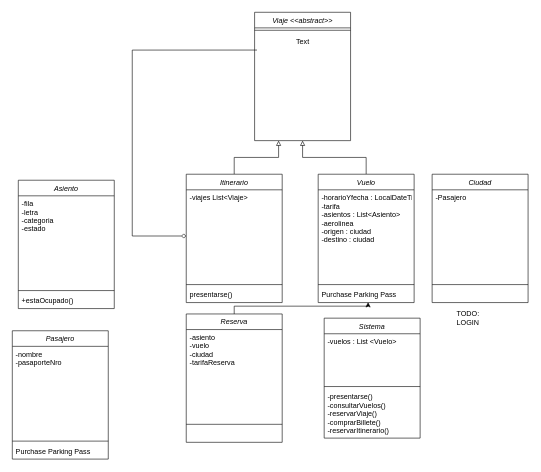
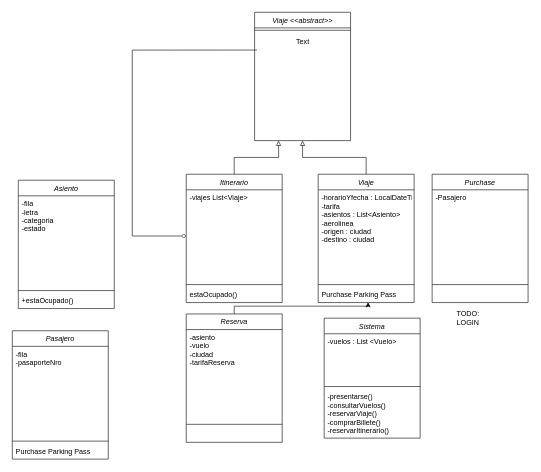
- <mxCell id="3" value="Vuelo" style="swimlane;fontStyle=2;align=center;verticalAlign=top;childLayout=stackLayout;horizontal=1;startSize=26;horizontalStack=0;resizeParent=1;resizeLast=0;collapsible=1;marginBottom=0;rounded=0;shadow=0;strokeWidth=1;" vertex="1" parent="1"><mxGeometry x="530" y="290" width="160" height="214" as="geometry"><mxRectangle x="230" y="140" width="160" height="26" as="alternateBounds" /></mxGeometry></mxCell>
+ <mxCell id="3" value="Viaje" style="swimlane;fontStyle=2;align=center;verticalAlign=top;childLayout=stackLayout;horizontal=1;startSize=26;horizontalStack=0;resizeParent=1;resizeLast=0;collapsible=1;marginBottom=0;rounded=0;shadow=0;strokeWidth=1;" vertex="1" parent="1"><mxGeometry x="530" y="290" width="160" height="214" as="geometry"><mxRectangle x="230" y="140" width="160" height="26" as="alternateBounds" /></mxGeometry></mxCell>
- <mxCell id="26" value="Ciudad" style="swimlane;fontStyle=2;align=center;verticalAlign=top;childLayout=stackLayout;horizontal=1;startSize=26;horizontalStack=0;resizeParent=1;resizeLast=0;collapsible=1;marginBottom=0;rounded=0;shadow=0;strokeWidth=1;" vertex="1" parent="1"><mxGeometry x="720" y="290" width="160" height="214" as="geometry"><mxRectangle x="230" y="140" width="160" height="26" as="alternateBounds" /></mxGeometry></mxCell>
+ <mxCell id="26" value="Purchase" style="swimlane;fontStyle=2;align=center;verticalAlign=top;childLayout=stackLayout;horizontal=1;startSize=26;horizontalStack=0;resizeParent=1;resizeLast=0;collapsible=1;marginBottom=0;rounded=0;shadow=0;strokeWidth=1;" vertex="1" parent="1"><mxGeometry x="720" y="290" width="160" height="214" as="geometry"><mxRectangle x="230" y="140" width="160" height="26" as="alternateBounds" /></mxGeometry></mxCell>
- <mxCell id="33" value="presentarse()" style="text;align=left;verticalAlign=top;spacingLeft=4;spacingRight=4;overflow=hidden;rotatable=0;points=[[0,0.5],[1,0.5]];portConstraint=eastwest;" vertex="1" parent="30"><mxGeometry y="188" width="160" height="26" as="geometry" /></mxCell>
+ <mxCell id="33" value="estaOcupado()" style="text;align=left;verticalAlign=top;spacingLeft=4;spacingRight=4;overflow=hidden;rotatable=0;points=[[0,0.5],[1,0.5]];portConstraint=eastwest;" vertex="1" parent="30"><mxGeometry y="188" width="160" height="26" as="geometry" /></mxCell>
- <mxCell id="13" value="-nombre&#10;-pasaporteNro" style="text;align=left;verticalAlign=top;spacingLeft=4;spacingRight=4;overflow=hidden;rotatable=0;points=[[0,0.5],[1,0.5]];portConstraint=eastwest;" vertex="1" parent="12"><mxGeometry y="26" width="160" height="154" as="geometry" /></mxCell>
+ <mxCell id="13" value="-fila&#10;-pasaporteNro" style="text;align=left;verticalAlign=top;spacingLeft=4;spacingRight=4;overflow=hidden;rotatable=0;points=[[0,0.5],[1,0.5]];portConstraint=eastwest;" vertex="1" parent="12"><mxGeometry y="26" width="160" height="154" as="geometry" /></mxCell>
